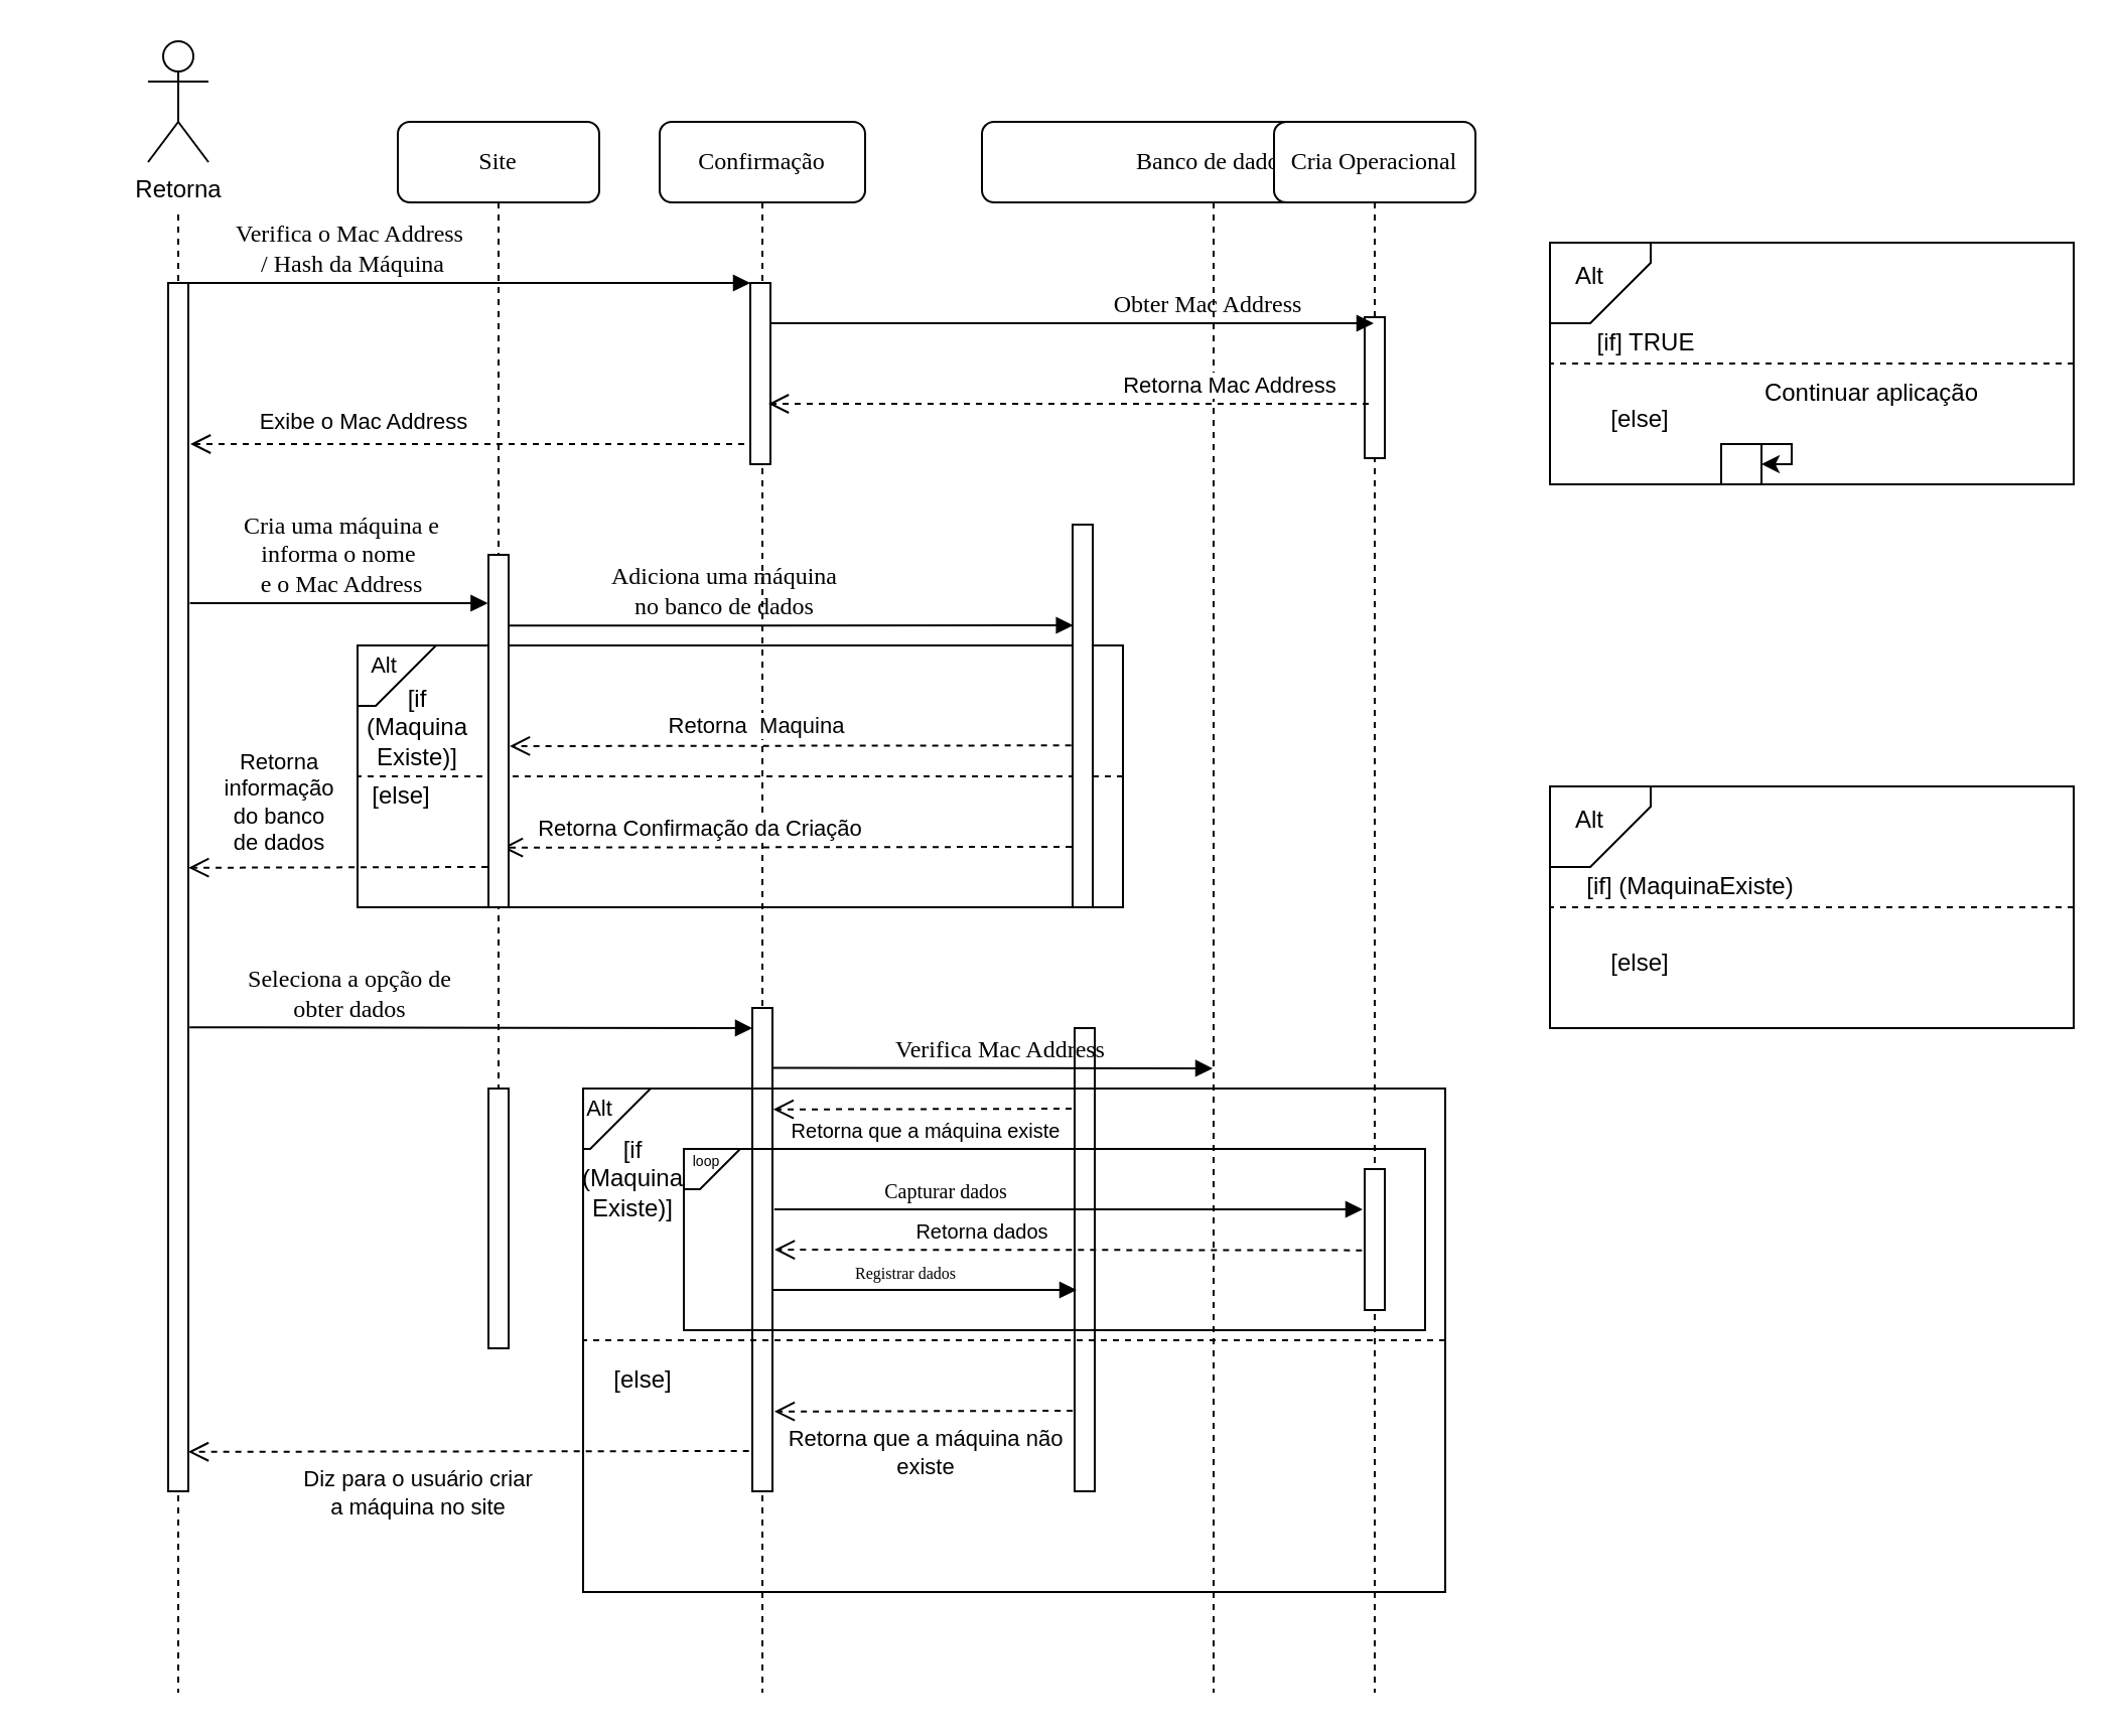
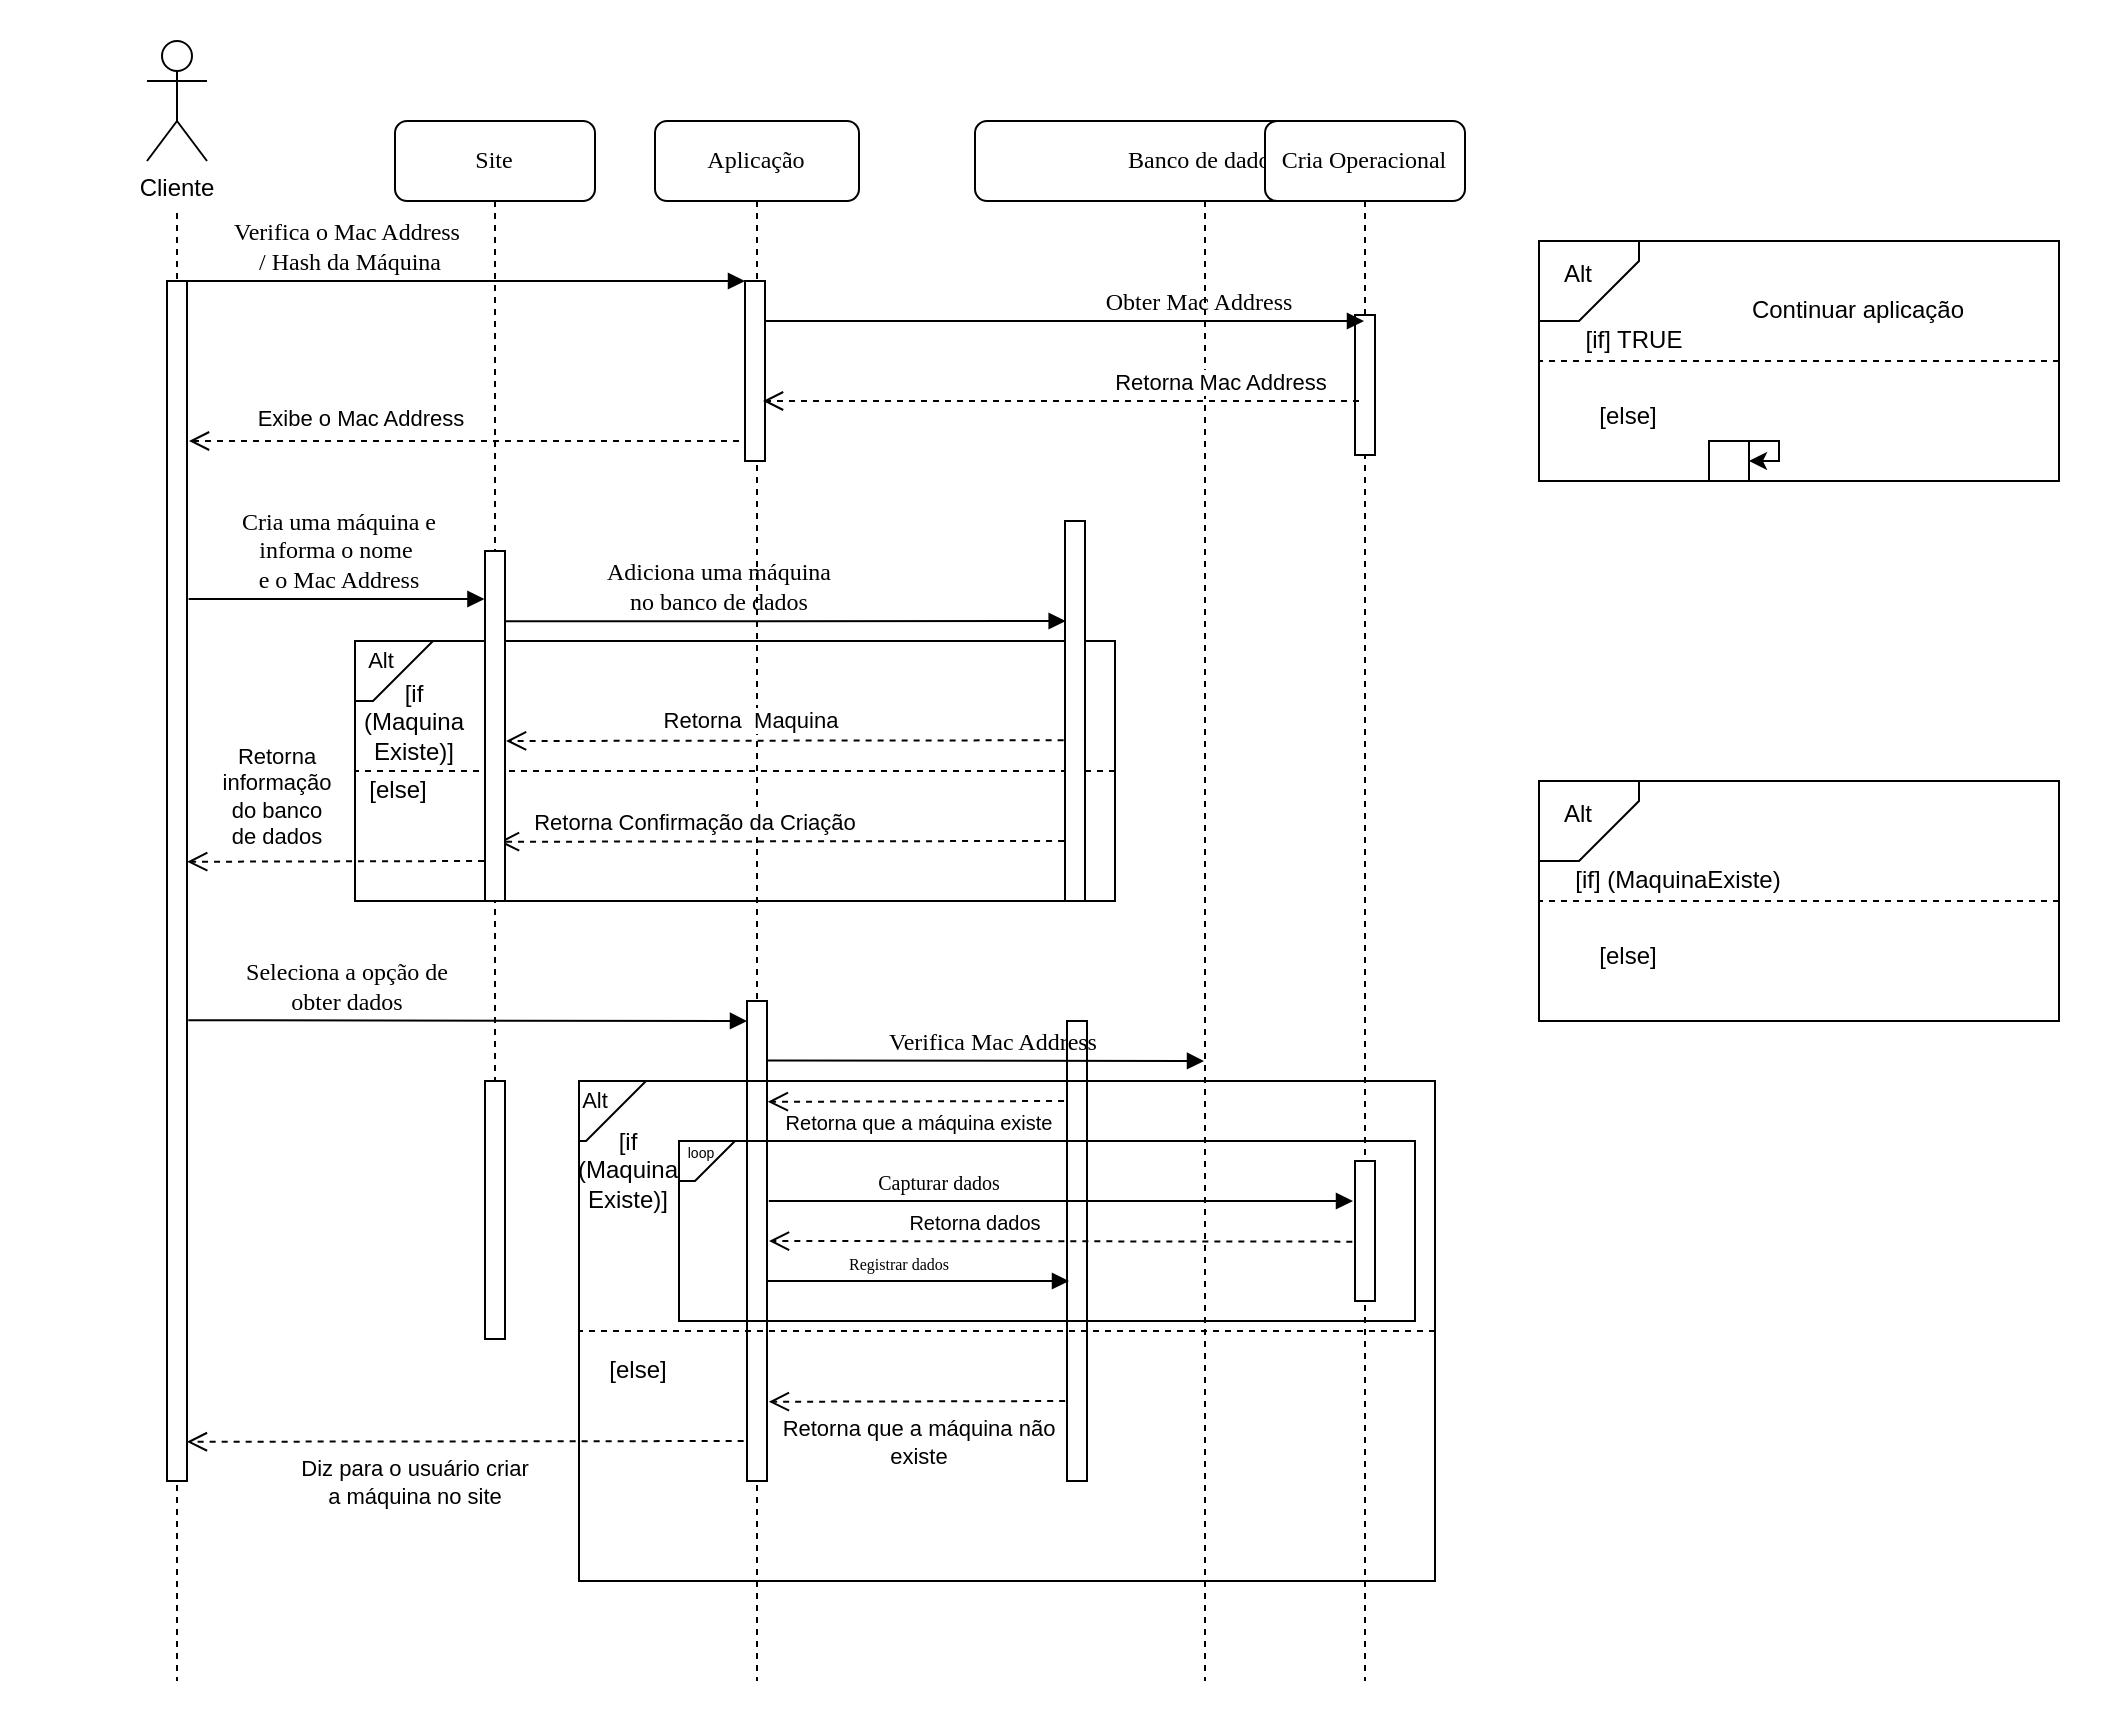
- <mxCell id="2" value="Confirmação" style="shape=umlLifeline;perimeter=lifelinePerimeter;whiteSpace=wrap;html=1;container=1;collapsible=0;recursiveResize=0;outlineConnect=0;rounded=1;shadow=0;comic=0;labelBackgroundColor=none;strokeWidth=1;fontFamily=Verdana;fontSize=12;align=center;" parent="1" vertex="1"><mxGeometry x="327" y="60" width="102" height="780" as="geometry" /></mxCell>
+ <mxCell id="2" value="Aplicação" style="shape=umlLifeline;perimeter=lifelinePerimeter;whiteSpace=wrap;html=1;container=1;collapsible=0;recursiveResize=0;outlineConnect=0;rounded=1;shadow=0;comic=0;labelBackgroundColor=none;strokeWidth=1;fontFamily=Verdana;fontSize=12;align=center;" parent="1" vertex="1"><mxGeometry x="327" y="60" width="102" height="780" as="geometry" /></mxCell>
- <mxCell id="31" value="Retorna" style="shape=umlActor;verticalLabelPosition=bottom;verticalAlign=top;html=1;outlineConnect=0;" parent="28" vertex="1"><mxGeometry x="41" y="-40" width="30" height="60" as="geometry" /></mxCell>
+ <mxCell id="31" value="Cliente" style="shape=umlActor;verticalLabelPosition=bottom;verticalAlign=top;html=1;outlineConnect=0;" parent="28" vertex="1"><mxGeometry x="41" y="-40" width="30" height="60" as="geometry" /></mxCell>
- <mxCell id="44" value="Continuar aplicação" style="text;html=1;strokeColor=none;fillColor=none;align=center;verticalAlign=middle;whiteSpace=wrap;rounded=0;" parent="1" vertex="1"><mxGeometry x="869" y="180" width="120" height="30" as="geometry" /></mxCell>
+ <mxCell id="44" value="Continuar aplicação" style="text;html=1;strokeColor=none;fillColor=none;align=center;verticalAlign=middle;whiteSpace=wrap;rounded=0;" parent="1" vertex="1"><mxGeometry x="869" y="140" width="120" height="30" as="geometry" /></mxCell>
